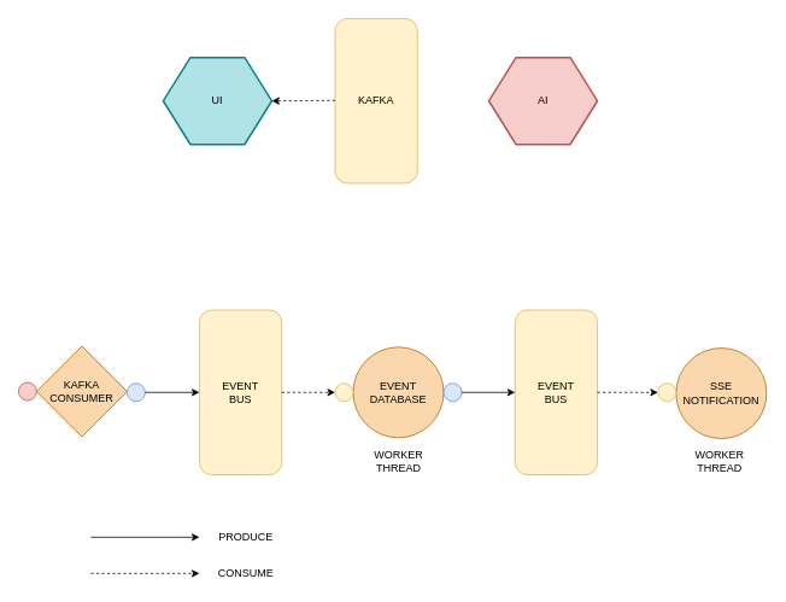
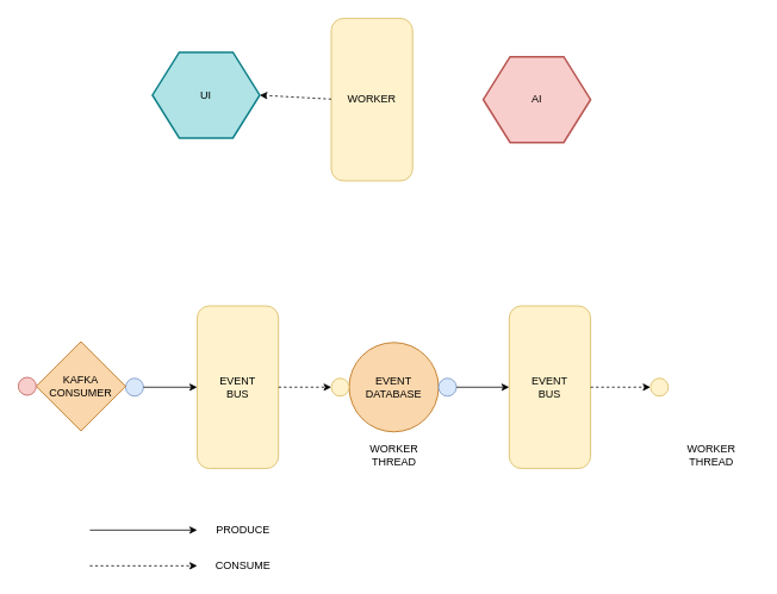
- <mxCell id="7" value="UI" style="shape=hexagon;perimeter=hexagonPerimeter2;whiteSpace=wrap;html=1;fillColor=#b0e3e6;comic=0;shadow=0;rounded=0;aspect=fixed;strokeColor=#0e8088;strokeWidth=2;fontFamily=Helvetica;" vertex="1" parent="1"><mxGeometry x="180" y="63" width="120" height="96" as="geometry" /></mxCell>
+ <mxCell id="7" value="UI" style="shape=hexagon;perimeter=hexagonPerimeter2;whiteSpace=wrap;html=1;fillColor=#b0e3e6;comic=0;shadow=0;rounded=0;aspect=fixed;strokeColor=#0e8088;strokeWidth=2;fontFamily=Helvetica;" vertex="1" parent="1"><mxGeometry x="170" y="58" width="120" height="96" as="geometry" /></mxCell>
- <mxCell id="3" value="KAFKA" style="rounded=1;whiteSpace=wrap;html=1;direction=south;aspect=fixed;fillColor=#fff2cc;strokeColor=#d6b656;" vertex="1" parent="1"><mxGeometry x="370" y="20" width="91" height="182" as="geometry" /></mxCell>
+ <mxCell id="3" value="WORKER" style="rounded=1;whiteSpace=wrap;html=1;direction=south;aspect=fixed;fillColor=#fff2cc;strokeColor=#d6b656;" vertex="1" parent="1"><mxGeometry x="370" y="20" width="91" height="182" as="geometry" /></mxCell>
- <mxCell id="13" value="SSE&lt;br&gt;NOTIFICATION" style="ellipse;whiteSpace=wrap;html=1;aspect=fixed;fillColor=#fad7ac;strokeColor=#b46504;" vertex="1" parent="12"><mxGeometry x="20" width="100" height="100" as="geometry" /></mxCell>
